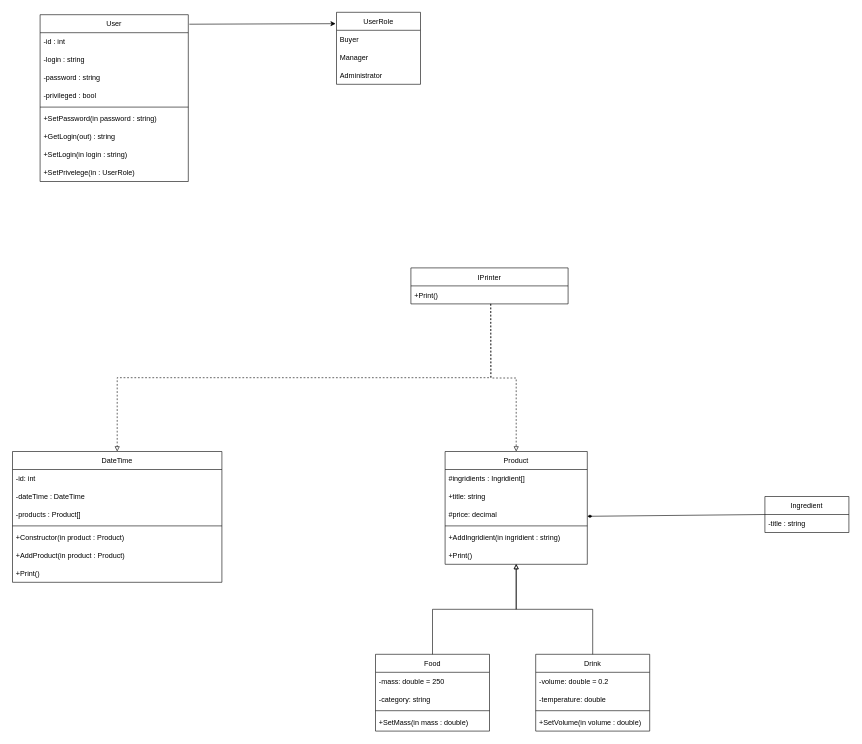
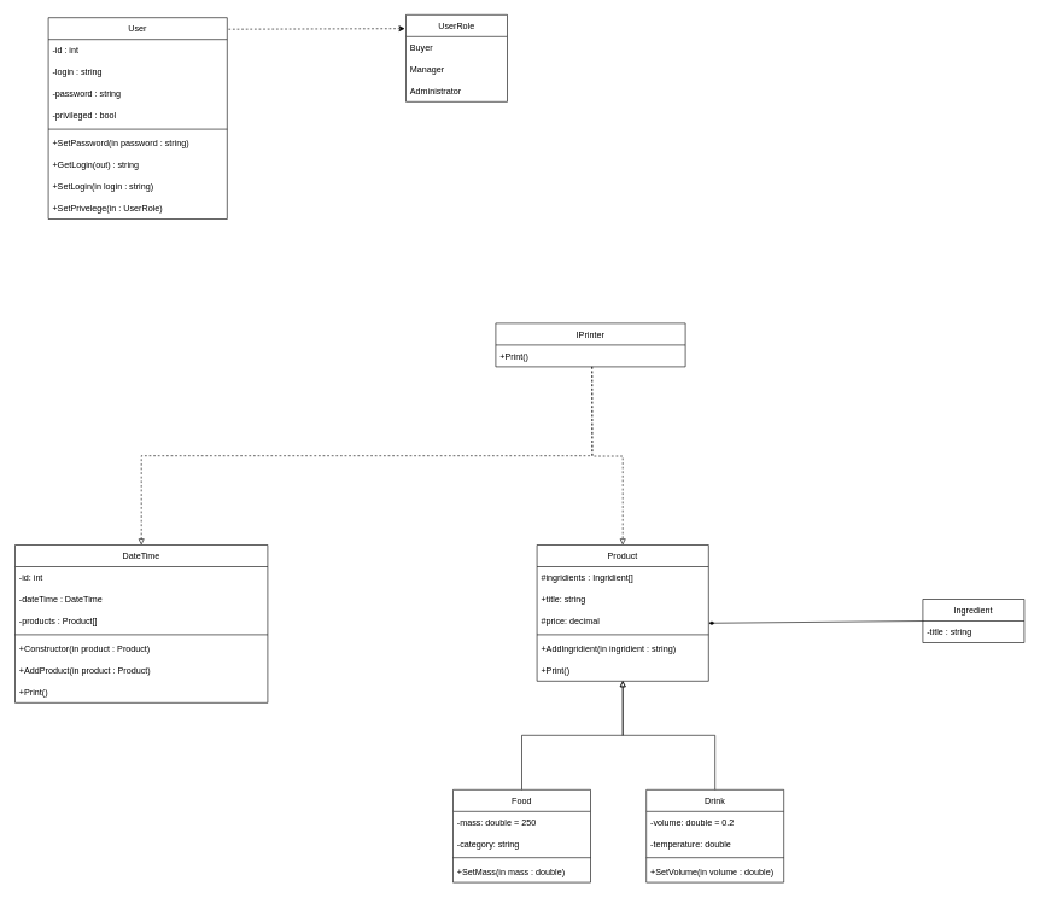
- <mxCell id="50" value="" style="endArrow=classic;html=1;rounded=0;entryX=-0.01;entryY=0.158;entryDx=0;entryDy=0;entryPerimeter=0;exitX=1.007;exitY=0.057;exitDx=0;exitDy=0;exitPerimeter=0;endFill=1;dashed=0;" edge="1" parent="1" source="36" target="46"><mxGeometry width="50" height="50" relative="1" as="geometry"><mxPoint x="341" y="194" as="sourcePoint" /><mxPoint x="391" y="144" as="targetPoint" /></mxGeometry></mxCell>
+ <mxCell id="50" value="" style="endArrow=classic;html=1;rounded=0;entryX=-0.01;entryY=0.158;entryDx=0;entryDy=0;entryPerimeter=0;exitX=1.007;exitY=0.057;exitDx=0;exitDy=0;exitPerimeter=0;endFill=1;dashed=1;" edge="1" parent="1" source="36" target="46"><mxGeometry width="50" height="50" relative="1" as="geometry"><mxPoint x="341" y="194" as="sourcePoint" /><mxPoint x="391" y="144" as="targetPoint" /></mxGeometry></mxCell>
